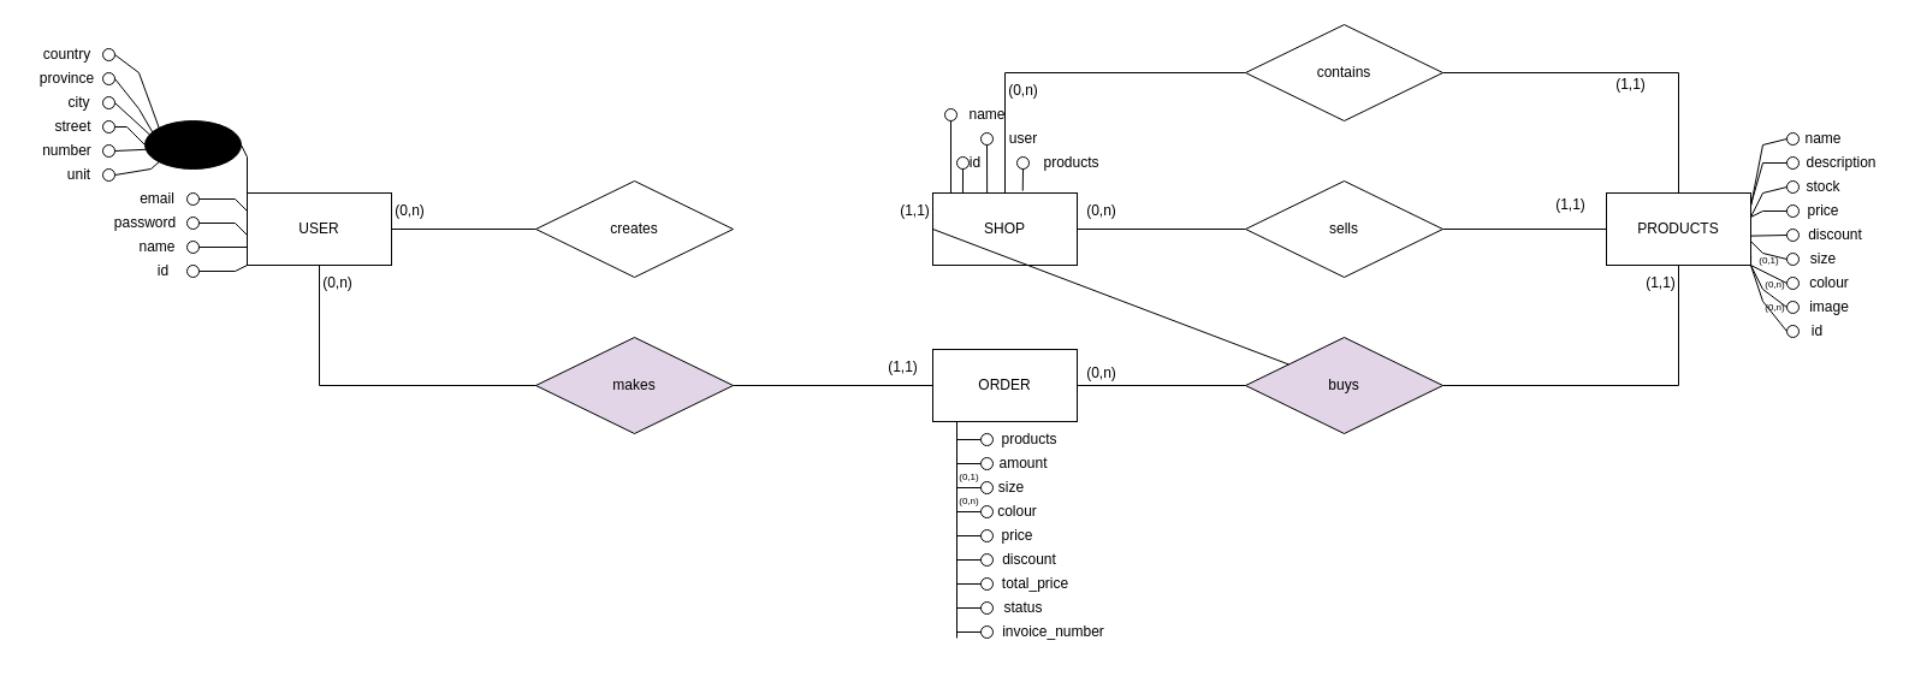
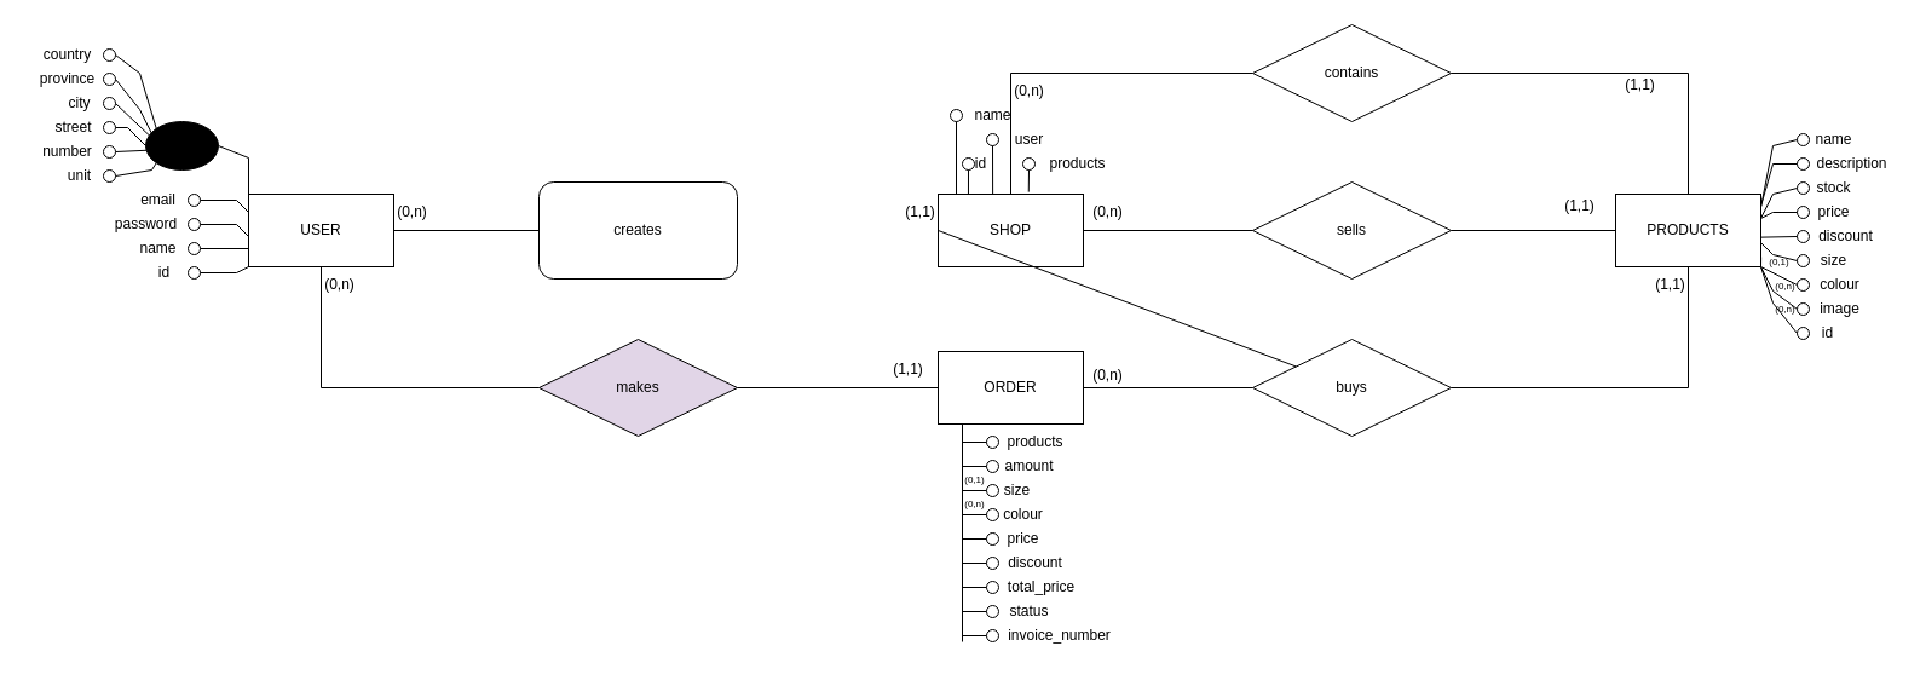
- <mxCell id="98" value="address" style="ellipse;whiteSpace=wrap;html=1;fillColor=#000000;" vertex="1" parent="1"><mxGeometry x="120" y="100" width="80" height="40" as="geometry" /></mxCell>
+ <mxCell id="98" value="address" style="ellipse;whiteSpace=wrap;html=1;fillColor=#000000;" vertex="1" parent="1"><mxGeometry x="120" y="100" width="60" height="40" as="geometry" /></mxCell>
- <mxCell id="3" value="creates" style="rhombus;whiteSpace=wrap;html=1;" vertex="1" parent="1"><mxGeometry x="445" y="150" width="164" height="80" as="geometry" /></mxCell>
+ <mxCell id="3" value="creates" style="whiteSpace=wrap;html=1;rounded=1;" vertex="1" parent="1"><mxGeometry x="445" y="150" width="164" height="80" as="geometry" /></mxCell>
- <mxCell id="9" value="buys" style="rhombus;whiteSpace=wrap;html=1;fillColor=#e1d5e7;" vertex="1" parent="1"><mxGeometry x="1035" y="280" width="164" height="80" as="geometry" /></mxCell>
+ <mxCell id="9" value="buys" style="rhombus;whiteSpace=wrap;html=1;" vertex="1" parent="1"><mxGeometry x="1035" y="280" width="164" height="80" as="geometry" /></mxCell>
